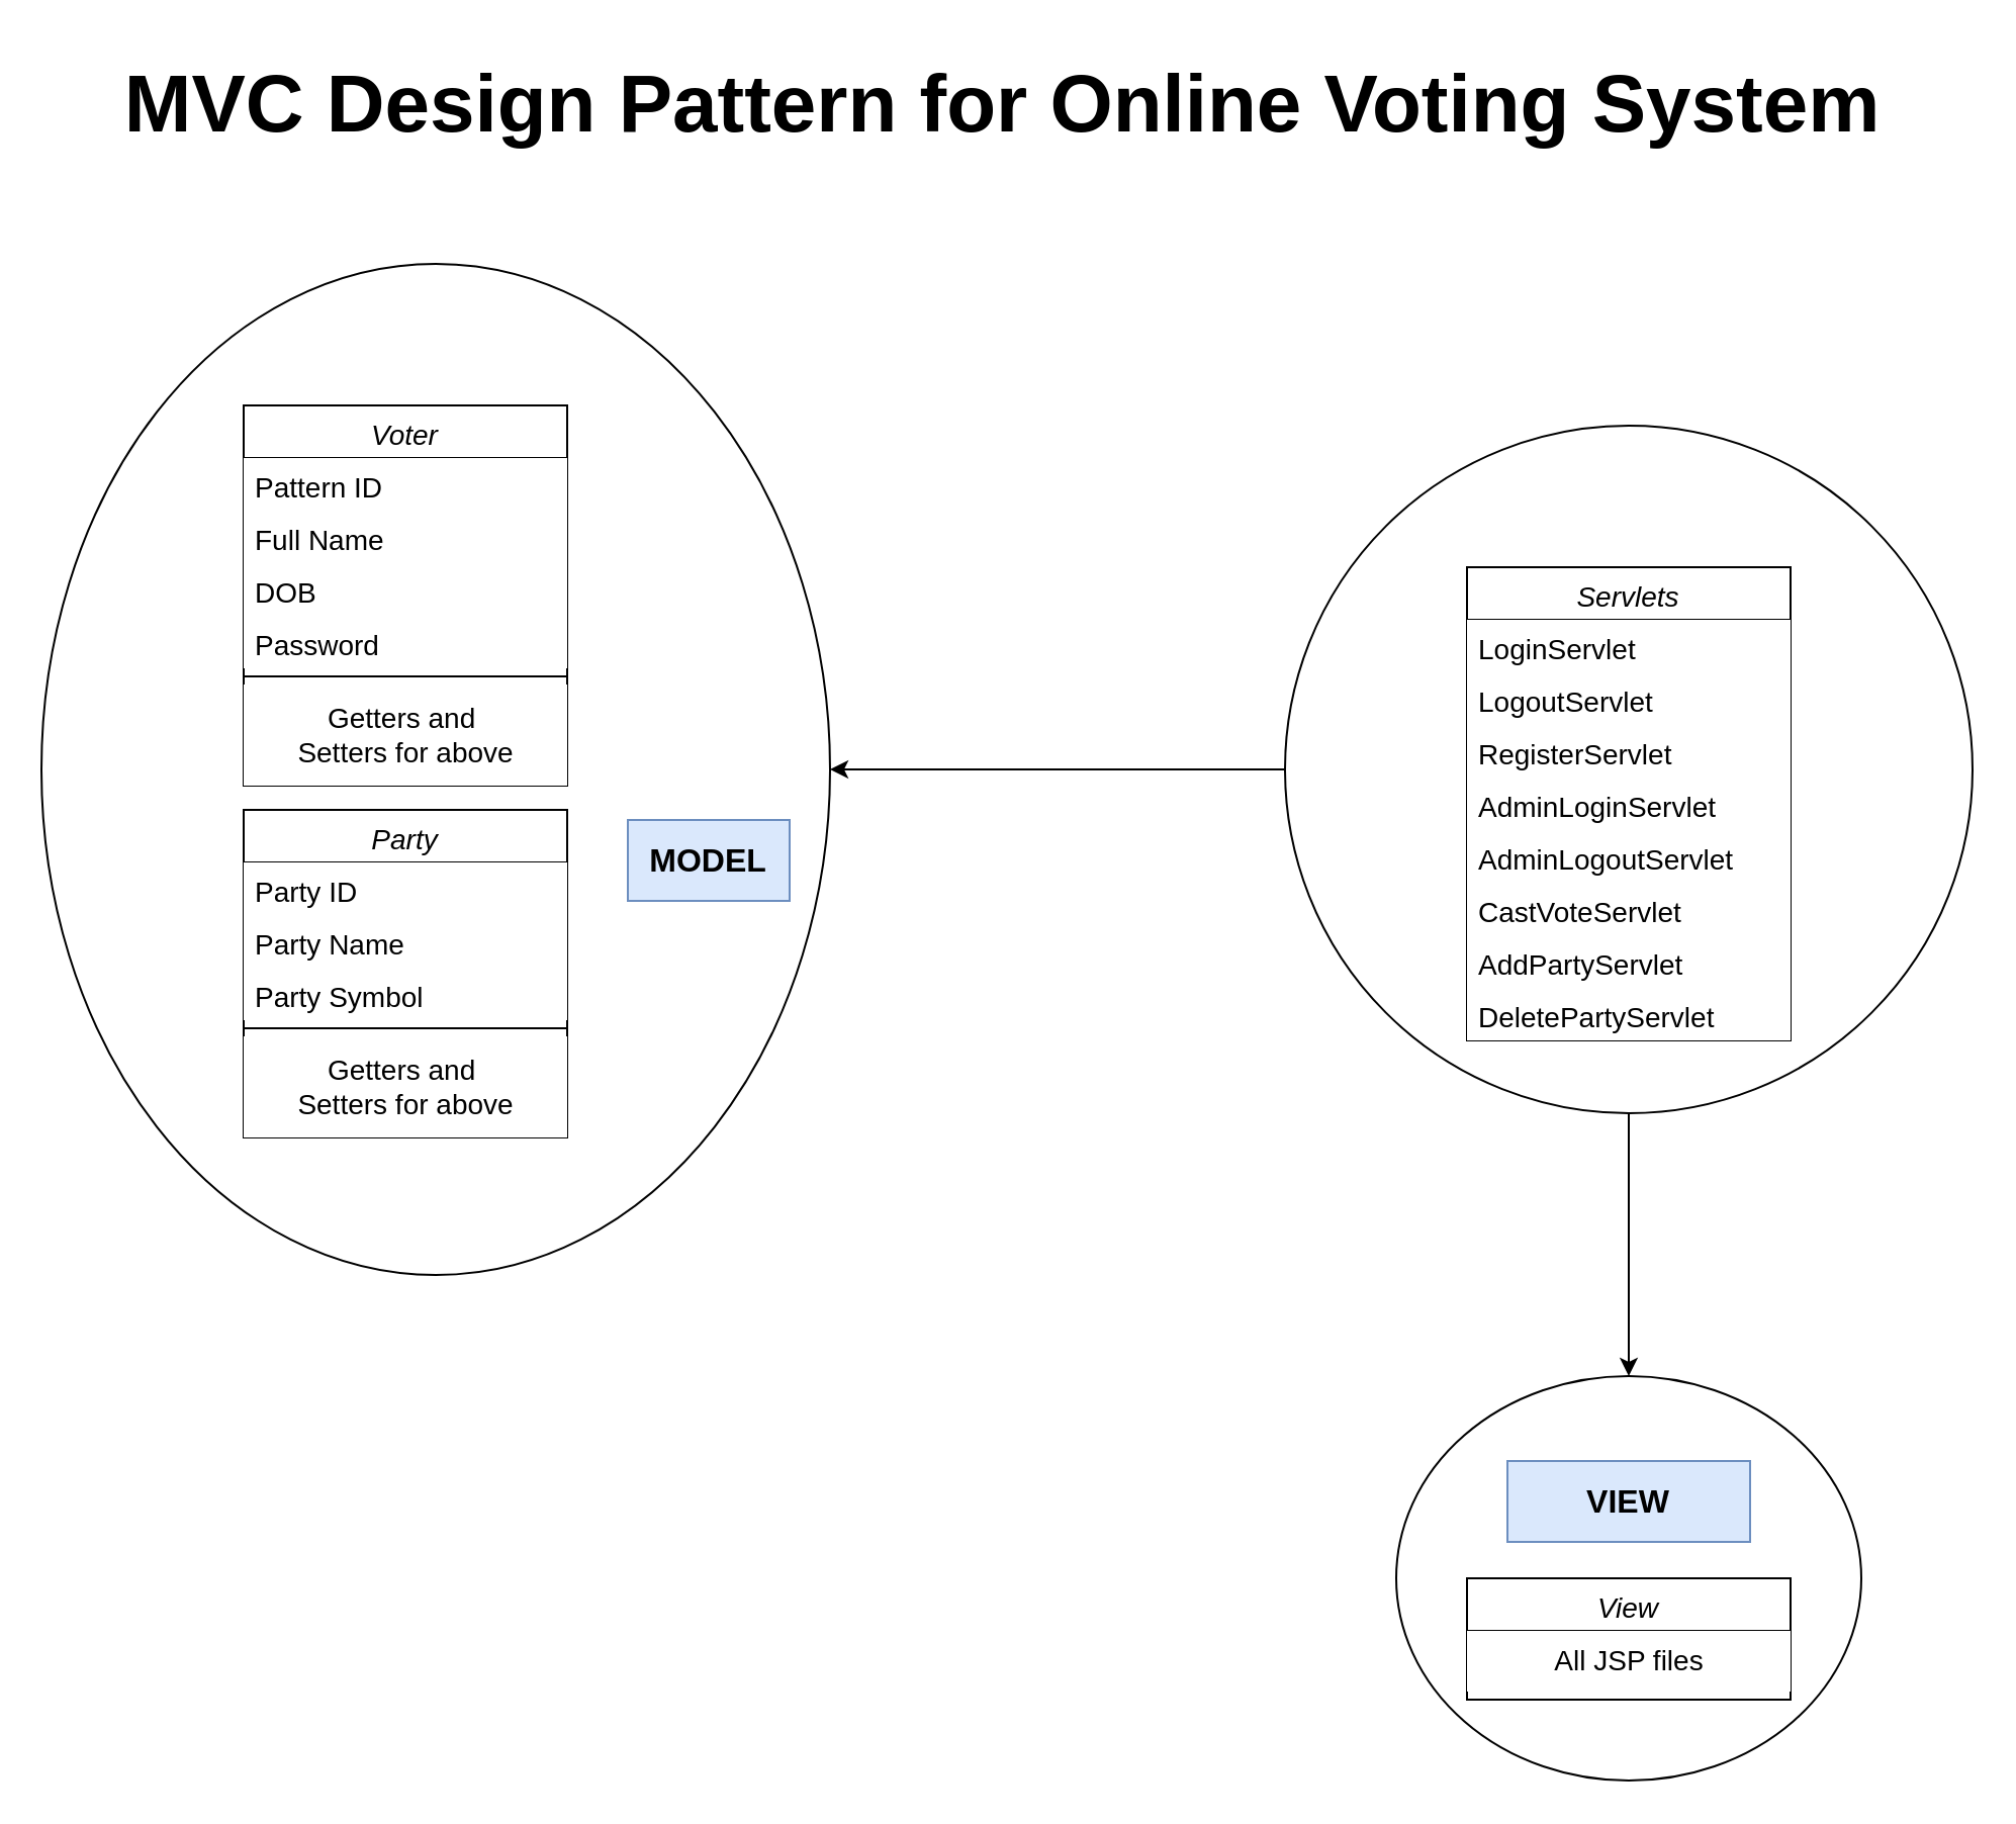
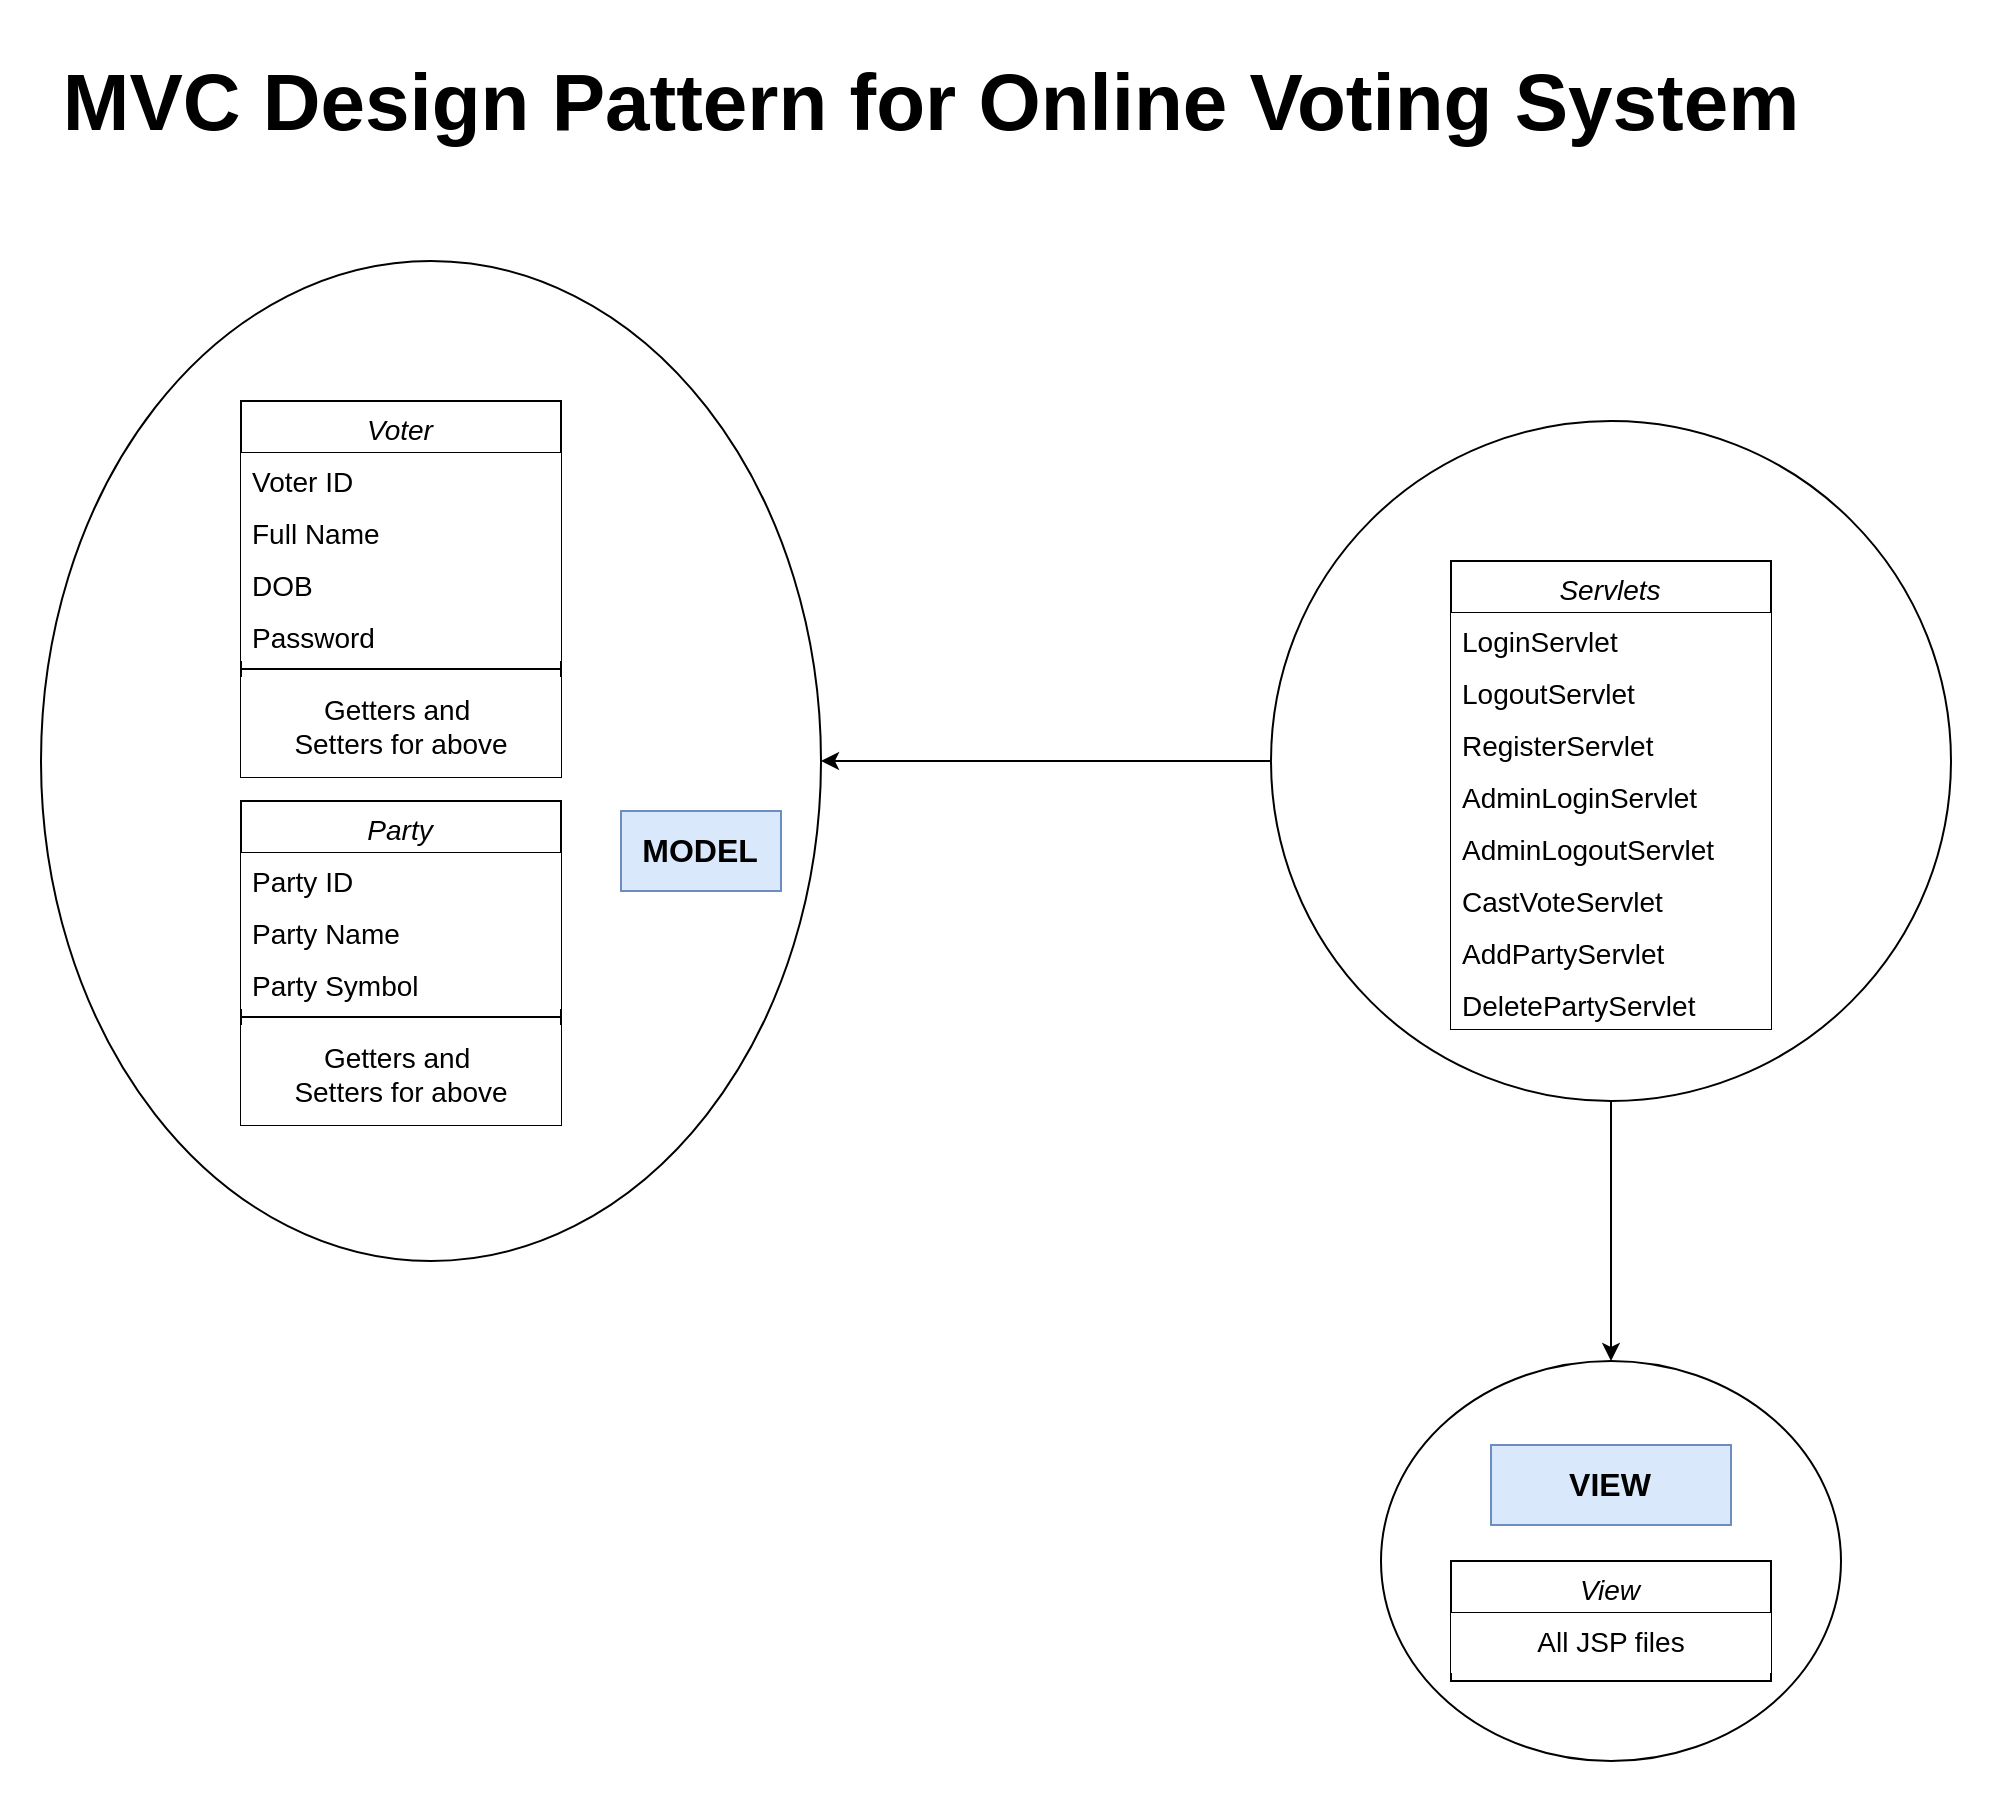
- <mxCell id="33" value="&lt;font style=&quot;font-size: 40px;&quot;&gt;&lt;b&gt;MVC Design Pattern for Online Voting System&lt;/b&gt;&lt;/font&gt;" style="text;html=1;align=center;verticalAlign=middle;resizable=0;points=[];autosize=1;strokeColor=none;fillColor=none;" vertex="1" parent="1"><mxGeometry x="50" y="20" width="890" height="60" as="geometry" /></mxCell>
+ <mxCell id="33" value="&lt;font style=&quot;font-size: 40px;&quot;&gt;&lt;b&gt;MVC Design Pattern for Online Voting System&lt;/b&gt;&lt;/font&gt;" style="text;html=1;align=center;verticalAlign=middle;resizable=0;points=[];autosize=1;strokeColor=none;fillColor=none;" vertex="1" parent="1"><mxGeometry x="20" y="20" width="890" height="60" as="geometry" /></mxCell>
- <mxCell id="8" value="Pattern ID" style="text;align=left;verticalAlign=top;spacingLeft=4;spacingRight=4;overflow=hidden;rotatable=0;points=[[0,0.5],[1,0.5]];portConstraint=eastwest;fillColor=default;fontSize=14;" parent="7" vertex="1"><mxGeometry y="26" width="160" height="26" as="geometry" /></mxCell>
+ <mxCell id="8" value="Voter ID" style="text;align=left;verticalAlign=top;spacingLeft=4;spacingRight=4;overflow=hidden;rotatable=0;points=[[0,0.5],[1,0.5]];portConstraint=eastwest;fillColor=default;fontSize=14;" parent="7" vertex="1"><mxGeometry y="26" width="160" height="26" as="geometry" /></mxCell>
